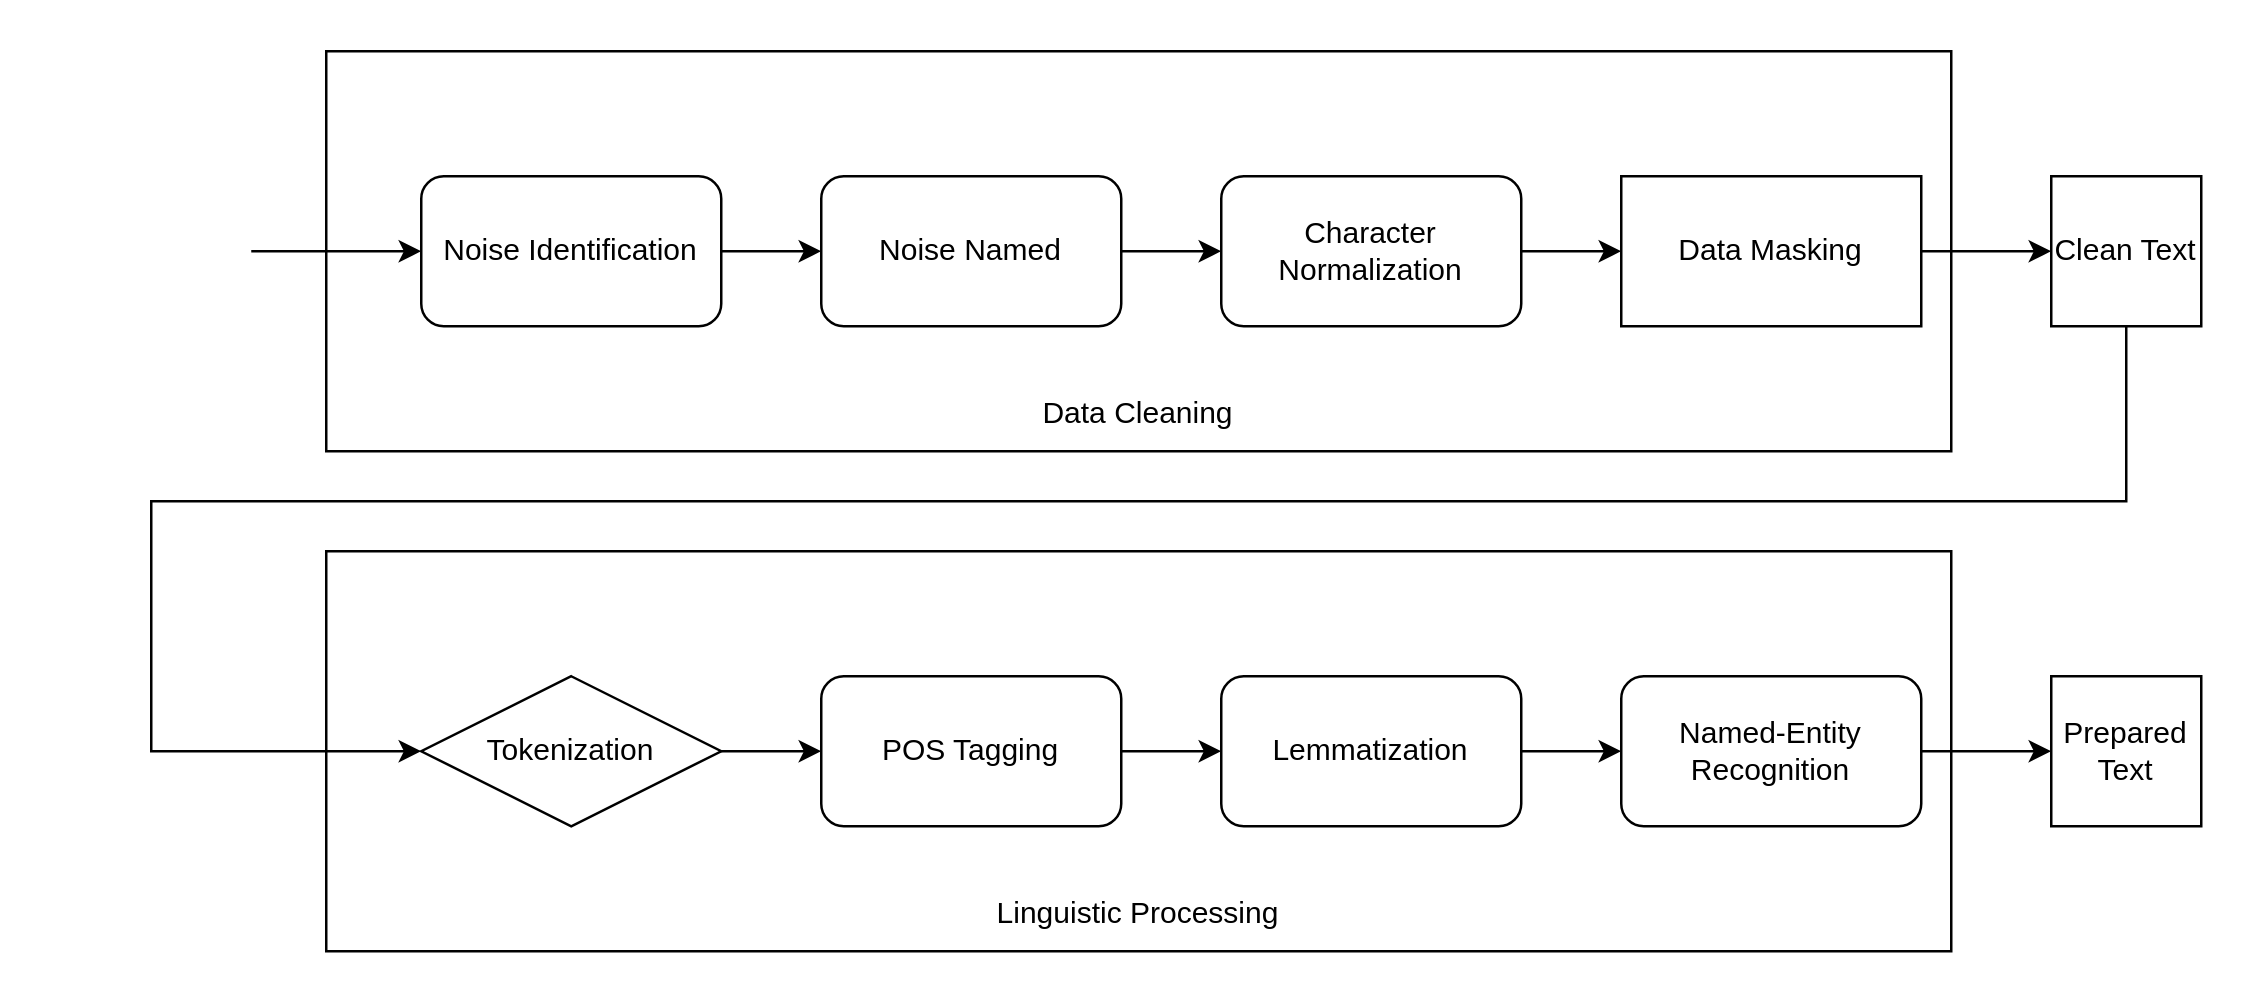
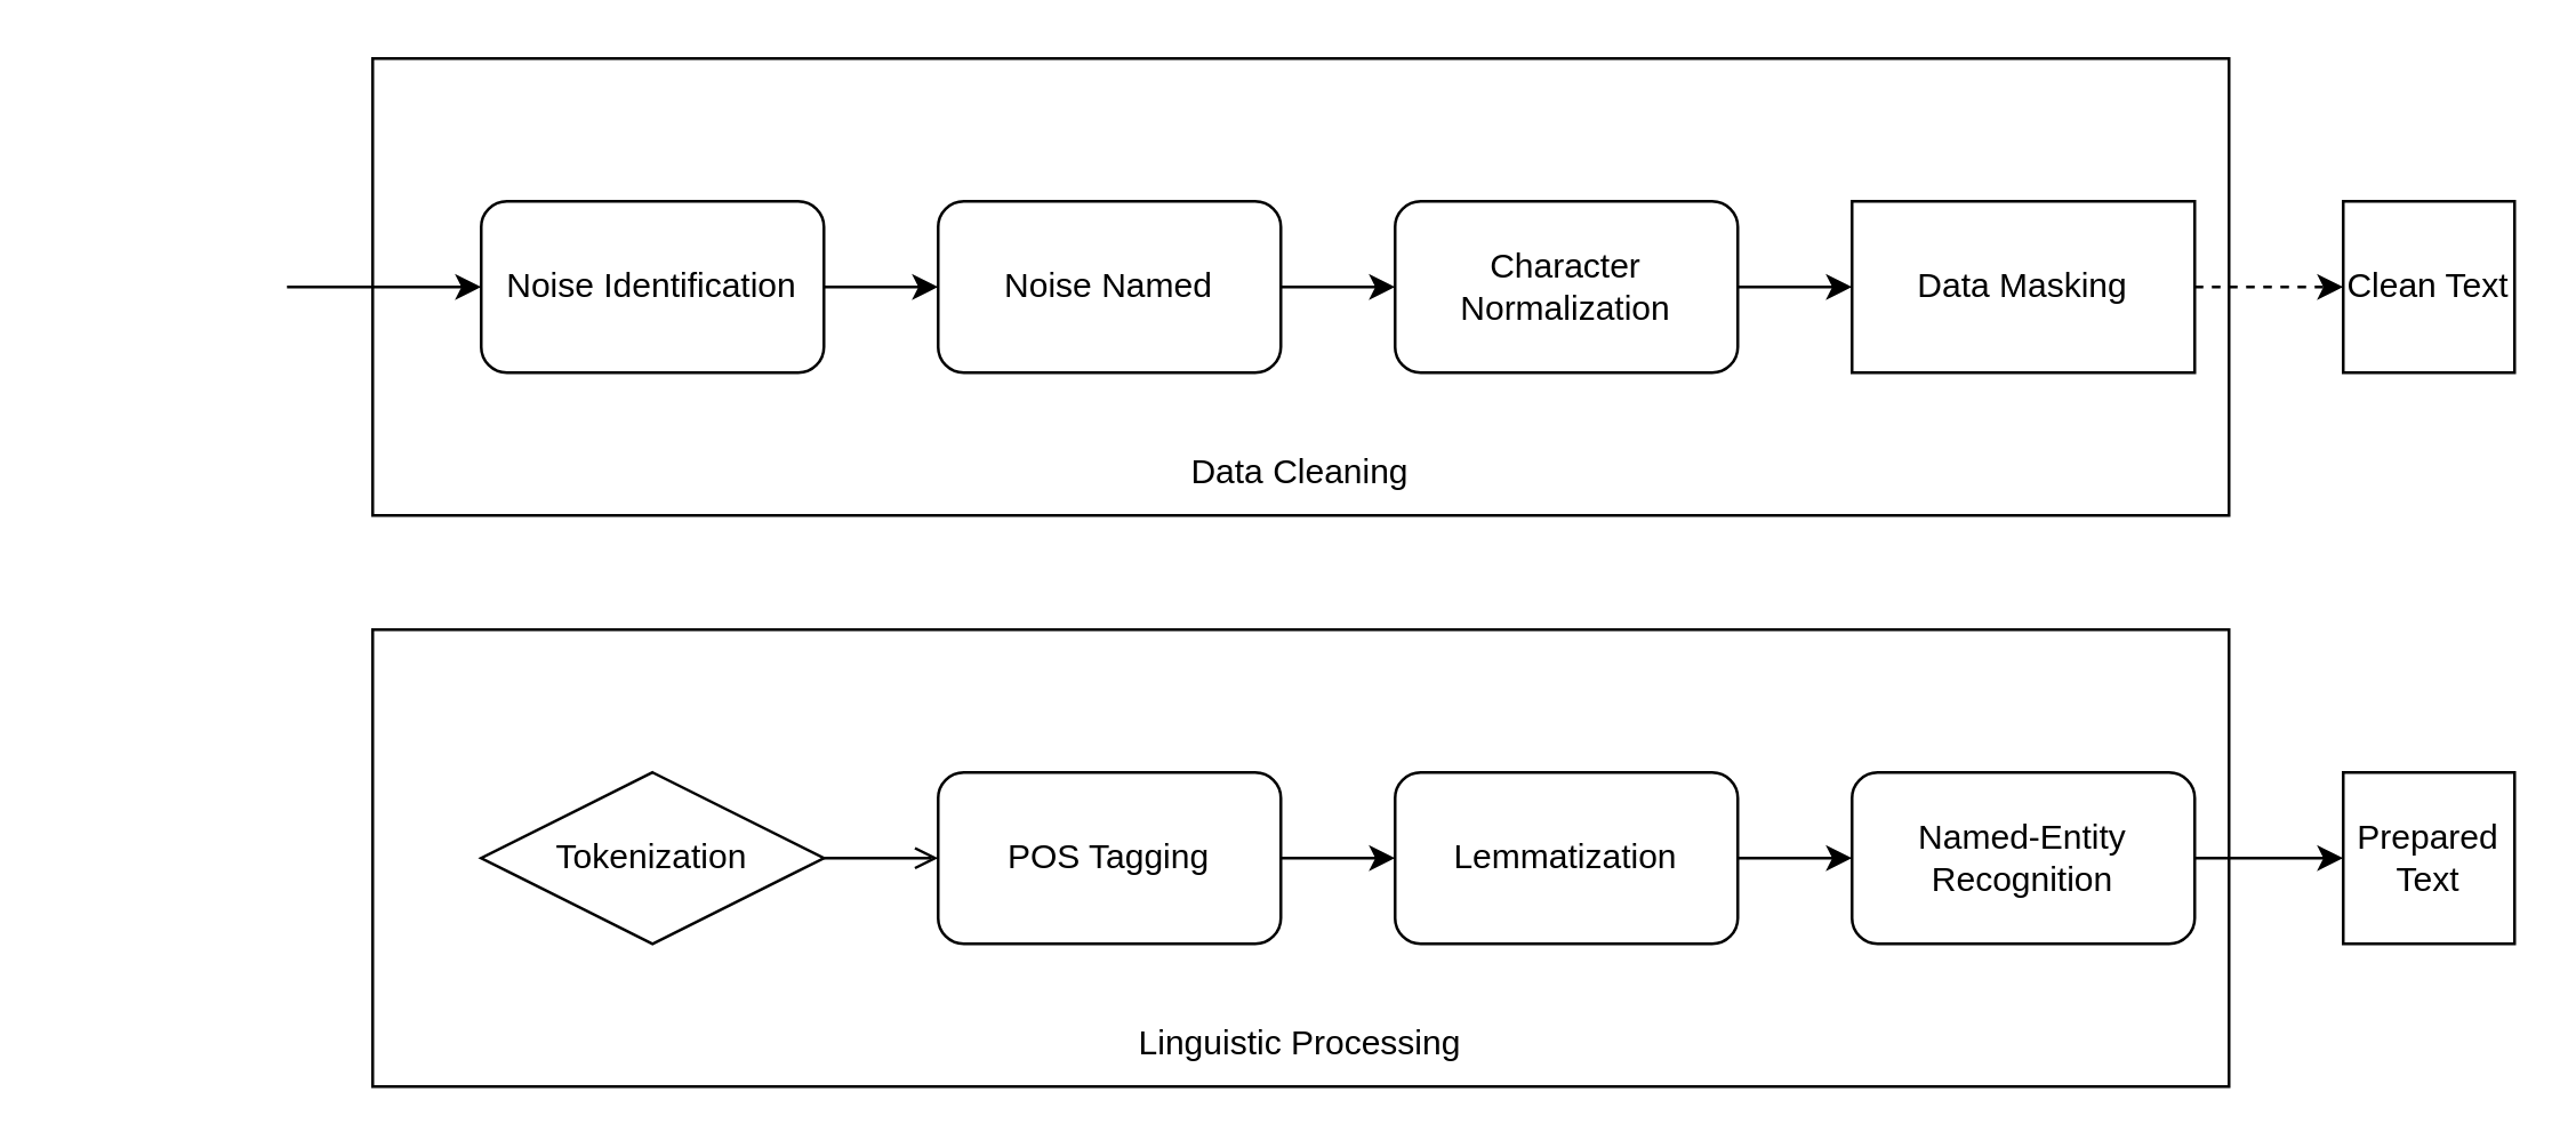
- <mxCell id="23" value="" style="endArrow=classic;html=1;rounded=0;exitX=1;exitY=0.5;exitDx=0;exitDy=0;entryX=0;entryY=0.5;entryDx=0;entryDy=0;" edge="1" parent="1" source="9" target="22"><mxGeometry width="50" height="50" relative="1" as="geometry"><mxPoint x="770" y="510" as="sourcePoint" /><mxPoint x="820" y="460" as="targetPoint" /></mxGeometry></mxCell>
+ <mxCell id="23" value="" style="endArrow=classic;html=1;rounded=0;exitX=1;exitY=0.5;exitDx=0;exitDy=0;entryX=0;entryY=0.5;entryDx=0;entryDy=0;dashed=1;" edge="1" parent="1" source="9" target="22"><mxGeometry width="50" height="50" relative="1" as="geometry"><mxPoint x="770" y="510" as="sourcePoint" /><mxPoint x="820" y="460" as="targetPoint" /></mxGeometry></mxCell>
- <mxCell id="24" value="" style="endArrow=classic;html=1;rounded=0;exitX=0.5;exitY=1;exitDx=0;exitDy=0;entryX=0;entryY=0.5;entryDx=0;entryDy=0;" edge="1" parent="1" source="22" target="13"><mxGeometry width="50" height="50" relative="1" as="geometry"><mxPoint x="850" y="420" as="sourcePoint" /><mxPoint x="900" y="370" as="targetPoint" /><Array as="points"><mxPoint x="850" y="200" /><mxPoint x="670" y="200" /><mxPoint x="370" y="200" /><mxPoint x="60" y="200" /><mxPoint x="60" y="260" /><mxPoint x="60" y="300" /></Array></mxGeometry></mxCell>
- <mxCell id="17" value="" style="endArrow=classic;html=1;rounded=0;exitX=1;exitY=0.5;exitDx=0;exitDy=0;entryX=0;entryY=0.5;entryDx=0;entryDy=0;" edge="1" parent="1" source="13" target="14"><mxGeometry width="50" height="50" relative="1" as="geometry"><mxPoint x="400" y="460" as="sourcePoint" /><mxPoint x="450" y="410" as="targetPoint" /></mxGeometry></mxCell>
+ <mxCell id="17" value="" style="endArrow=open;html=1;rounded=0;exitX=1;exitY=0.5;exitDx=0;exitDy=0;entryX=0;entryY=0.5;entryDx=0;entryDy=0;" edge="1" parent="1" source="13" target="14"><mxGeometry width="50" height="50" relative="1" as="geometry"><mxPoint x="400" y="460" as="sourcePoint" /><mxPoint x="450" y="410" as="targetPoint" /></mxGeometry></mxCell>
